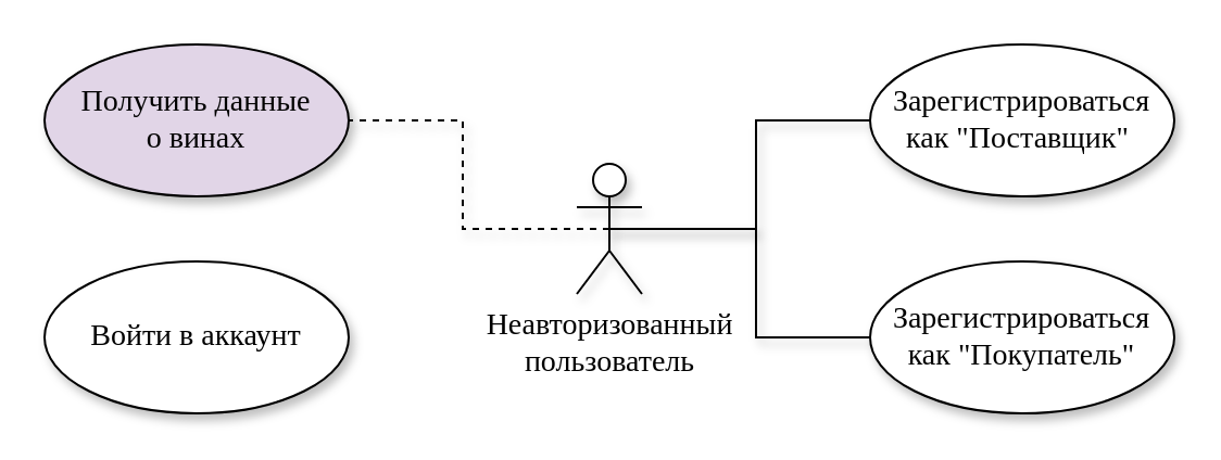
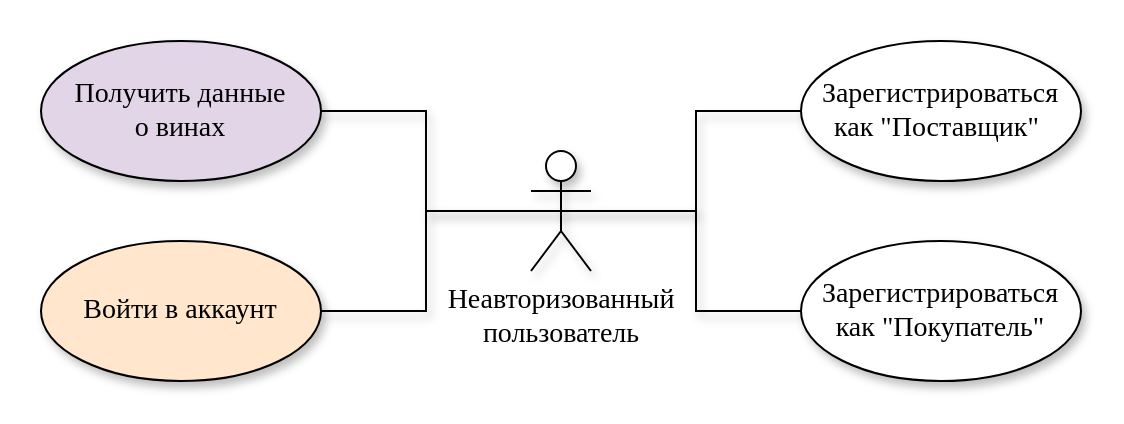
- <mxCell id="4" style="edgeStyle=orthogonalEdgeStyle;rounded=0;orthogonalLoop=1;jettySize=auto;html=1;exitX=0.5;exitY=0.5;exitDx=0;exitDy=0;exitPerimeter=0;fontFamily=Times New Roman;fontSize=14;endArrow=none;endFill=0;entryX=1;entryY=0.5;entryDx=0;entryDy=0;shadow=1;dashed=1;" edge="1" parent="1" source="6" target="10"><mxGeometry relative="1" as="geometry"><mxPoint x="170" y="30" as="targetPoint" /></mxGeometry></mxCell>
+ <mxCell id="4" style="edgeStyle=orthogonalEdgeStyle;rounded=0;orthogonalLoop=1;jettySize=auto;html=1;exitX=0.5;exitY=0.5;exitDx=0;exitDy=0;exitPerimeter=0;fontFamily=Times New Roman;fontSize=14;endArrow=none;endFill=0;entryX=1;entryY=0.5;entryDx=0;entryDy=0;shadow=1;" edge="1" parent="1" source="6" target="10"><mxGeometry relative="1" as="geometry"><mxPoint x="170" y="30" as="targetPoint" /></mxGeometry></mxCell>
- <mxCell id="9" value="Войти в аккаунт" style="ellipse;whiteSpace=wrap;html=1;fontFamily=Times New Roman;fontSize=14;shadow=1;" vertex="1" parent="1"><mxGeometry x="20" y="120" width="140" height="70" as="geometry" /></mxCell>
+ <mxCell id="9" value="Войти в аккаунт" style="ellipse;whiteSpace=wrap;html=1;fontFamily=Times New Roman;fontSize=14;shadow=1;fillColor=#ffe6cc;" vertex="1" parent="1"><mxGeometry x="20" y="120" width="140" height="70" as="geometry" /></mxCell>
+ <mxCell id="5" style="edgeStyle=orthogonalEdgeStyle;rounded=0;orthogonalLoop=1;jettySize=auto;html=1;exitX=0.5;exitY=0.5;exitDx=0;exitDy=0;exitPerimeter=0;entryX=1;entryY=0.5;entryDx=0;entryDy=0;endArrow=none;endFill=0;shadow=1;" edge="1" parent="1" source="6" target="9"><mxGeometry relative="1" as="geometry" /></mxCell>
